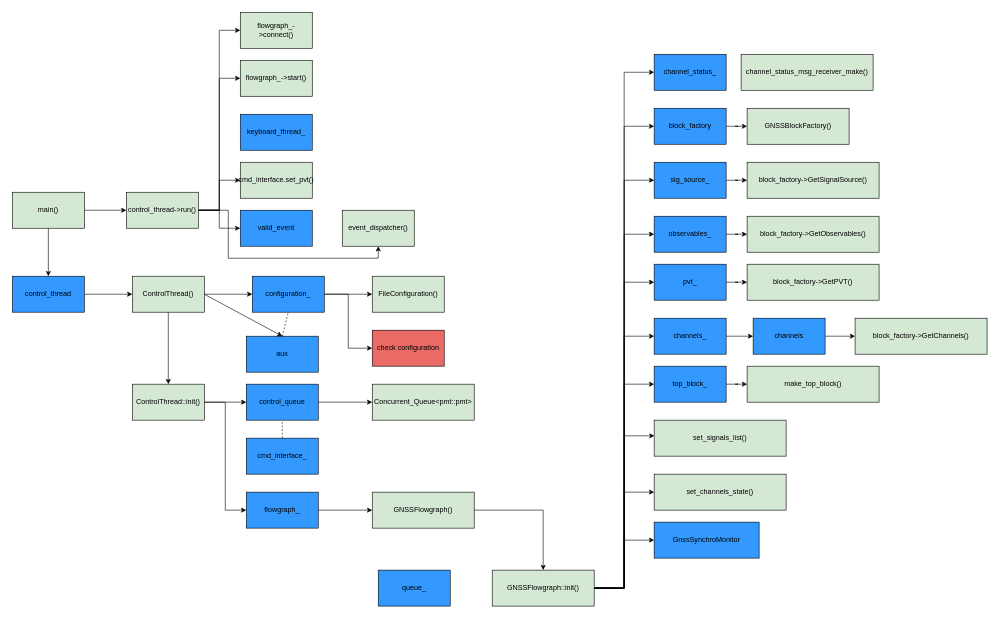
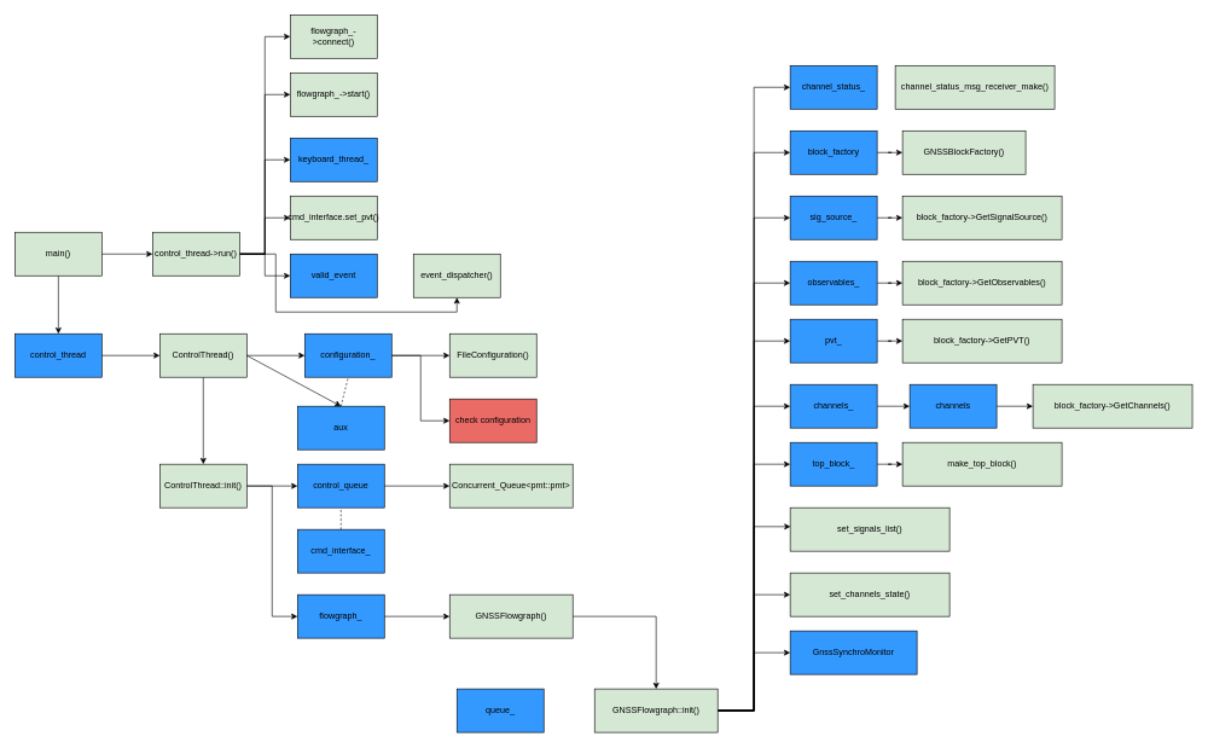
+ <mxCell id="32" style="edgeStyle=orthogonalEdgeStyle;rounded=0;orthogonalLoop=1;jettySize=auto;html=1;entryX=0;entryY=0.5;entryDx=0;entryDy=0;" edge="1" parent="1" source="36" target="39"><mxGeometry relative="1" as="geometry" /></mxCell>
